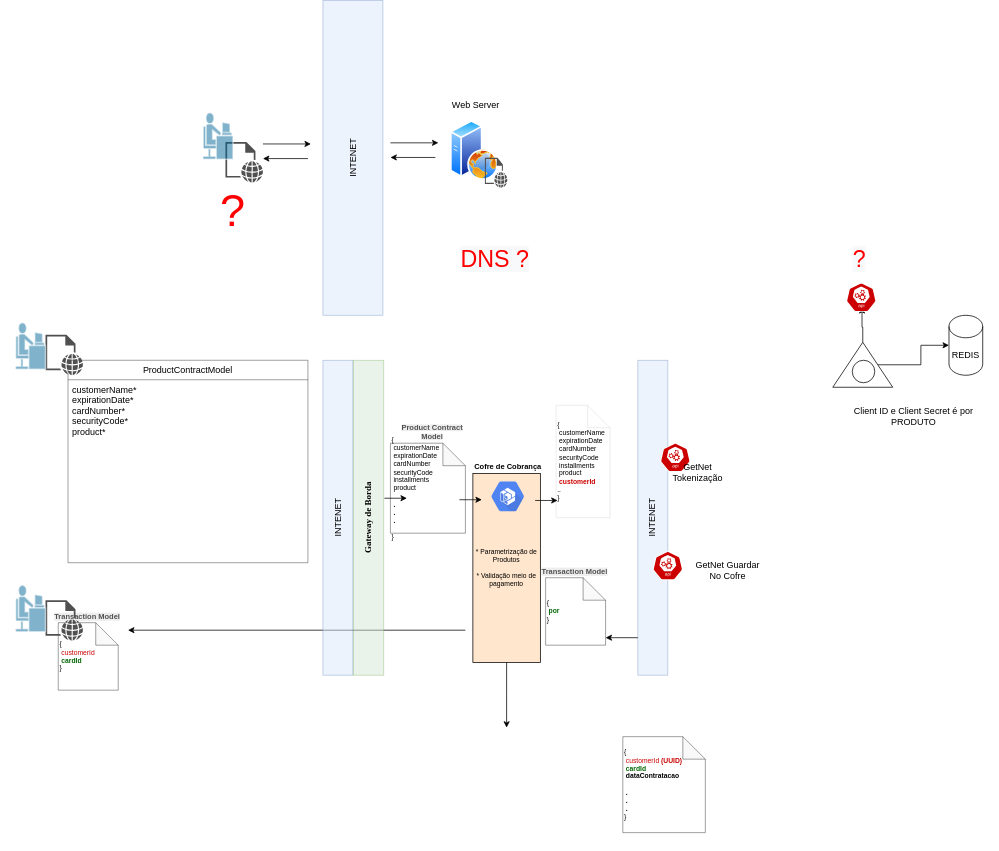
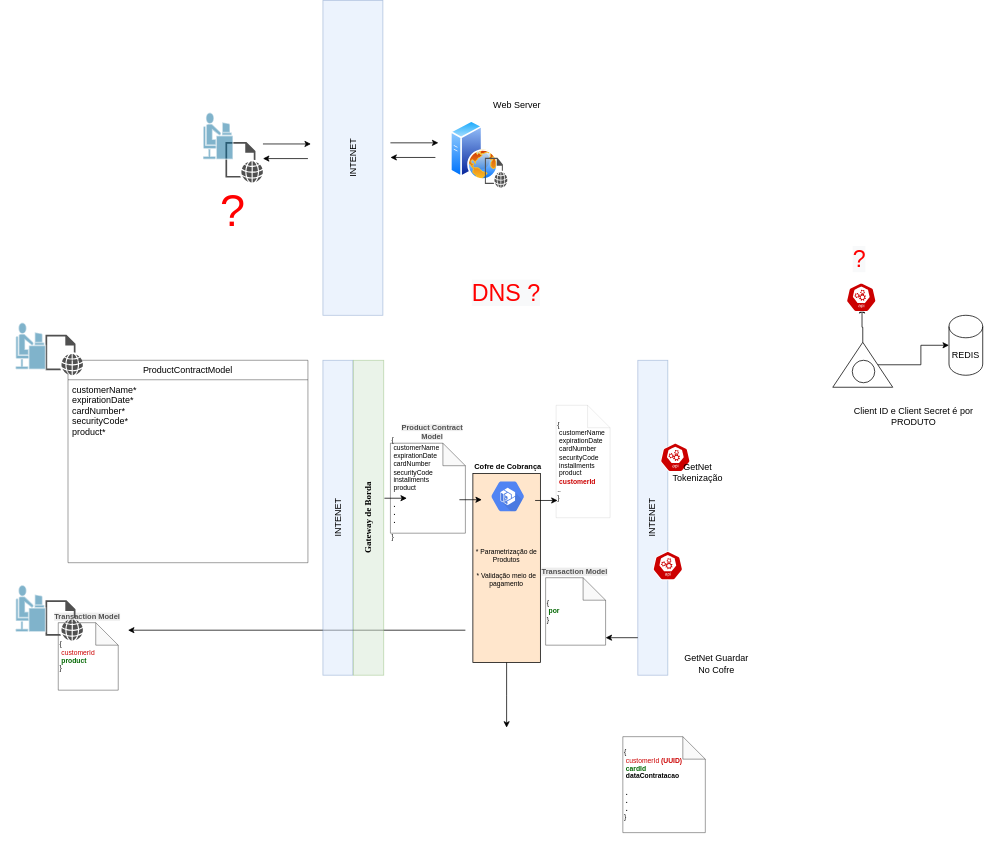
- <mxCell id="6" value="Web Server" style="text;html=1;strokeColor=none;fillColor=none;align=center;verticalAlign=middle;whiteSpace=wrap;rounded=0;opacity=50;" parent="1" vertex="1"><mxGeometry x="600" y="20" width="68" height="20" as="geometry" /></mxCell>
+ <mxCell id="6" value="Web Server" style="text;html=1;strokeColor=none;fillColor=none;align=center;verticalAlign=middle;whiteSpace=wrap;rounded=0;opacity=50;" parent="1" vertex="1"><mxGeometry x="655" y="20" width="68" height="20" as="geometry" /></mxCell>
- <mxCell id="51" value="&lt;span style=&quot;color: rgb(255 , 0 , 0) ; font-family: &amp;#34;helvetica&amp;#34; ; font-size: 31px ; font-style: normal ; font-weight: 400 ; letter-spacing: normal ; text-align: center ; text-indent: 0px ; text-transform: none ; word-spacing: 0px ; background-color: rgb(248 , 249 , 250) ; display: inline ; float: none&quot;&gt;DNS ?&lt;/span&gt;" style="text;whiteSpace=wrap;html=1;fontSize=11;fontColor=#006600;" parent="1" vertex="1"><mxGeometry x="612" y="210" width="320" height="40" as="geometry" /></mxCell>
+ <mxCell id="51" value="&lt;span style=&quot;color: rgb(255 , 0 , 0) ; font-family: &amp;#34;helvetica&amp;#34; ; font-size: 31px ; font-style: normal ; font-weight: 400 ; letter-spacing: normal ; text-align: center ; text-indent: 0px ; text-transform: none ; word-spacing: 0px ; background-color: rgb(248 , 249 , 250) ; display: inline ; float: none&quot;&gt;DNS ?&lt;/span&gt;" style="text;whiteSpace=wrap;html=1;fontSize=11;fontColor=#006600;" parent="1" vertex="1"><mxGeometry x="627" y="255" width="320" height="40" as="geometry" /></mxCell>
- <mxCell id="33" value="GetNet Guardar No Cofre" style="text;html=1;strokeColor=none;fillColor=none;align=center;verticalAlign=middle;whiteSpace=wrap;rounded=0;" parent="28" vertex="1"><mxGeometry x="70" y="269.99" width="100" height="20.62" as="geometry" /></mxCell>
+ <mxCell id="33" value="GetNet Guardar No Cofre" style="text;html=1;strokeColor=none;fillColor=none;align=center;verticalAlign=middle;whiteSpace=wrap;rounded=0;" parent="28" vertex="1"><mxGeometry x="55" y="394.99" width="100" height="20.62" as="geometry" /></mxCell>
- <mxCell id="45" value="&lt;div style=&quot;font-size: 9px&quot;&gt;&lt;font style=&quot;font-size: 9px&quot;&gt;{&lt;/font&gt;&lt;/div&gt;&lt;font&gt;&amp;nbsp;&lt;font color=&quot;#cc0000&quot;&gt;customerId&lt;/font&gt;&lt;br&gt;&lt;b&gt;&lt;font color=&quot;#00ff00&quot;&gt;&amp;nbsp;&lt;/font&gt;&lt;font color=&quot;#006600&quot;&gt;cardId&lt;/font&gt;&lt;br style=&quot;font-size: 9px&quot;&gt;&lt;/b&gt;}&lt;/font&gt;" style="shape=note;whiteSpace=wrap;html=1;backgroundOutline=1;darkOpacity=0.05;align=left;verticalAlign=middle;opacity=50;fontSize=9;" parent="44" vertex="1"><mxGeometry x="7" y="20" width="80" height="90" as="geometry" /></mxCell>
+ <mxCell id="45" value="&lt;div style=&quot;font-size: 9px&quot;&gt;&lt;font style=&quot;font-size: 9px&quot;&gt;{&lt;/font&gt;&lt;/div&gt;&lt;font&gt;&amp;nbsp;&lt;font color=&quot;#cc0000&quot;&gt;customerId&lt;/font&gt;&lt;br&gt;&lt;b&gt;&lt;font color=&quot;#00ff00&quot;&gt;&amp;nbsp;&lt;/font&gt;&lt;font color=&quot;#006600&quot;&gt;product&lt;/font&gt;&lt;br style=&quot;font-size: 9px&quot;&gt;&lt;/b&gt;}&lt;/font&gt;" style="shape=note;whiteSpace=wrap;html=1;backgroundOutline=1;darkOpacity=0.05;align=left;verticalAlign=middle;opacity=50;fontSize=9;" parent="44" vertex="1"><mxGeometry x="7" y="20" width="80" height="90" as="geometry" /></mxCell>
